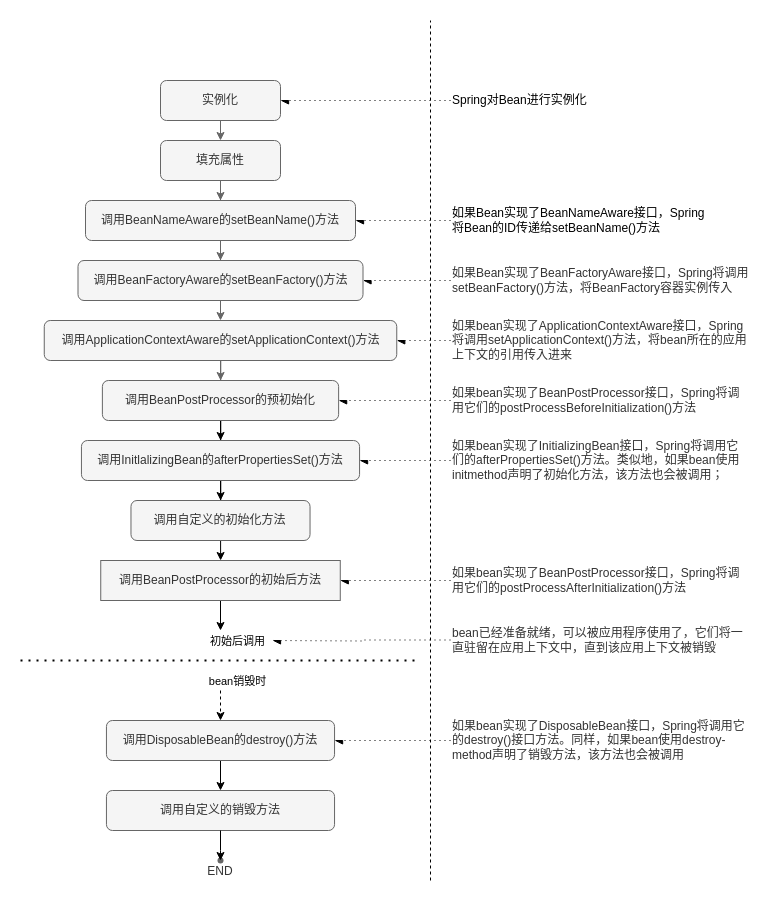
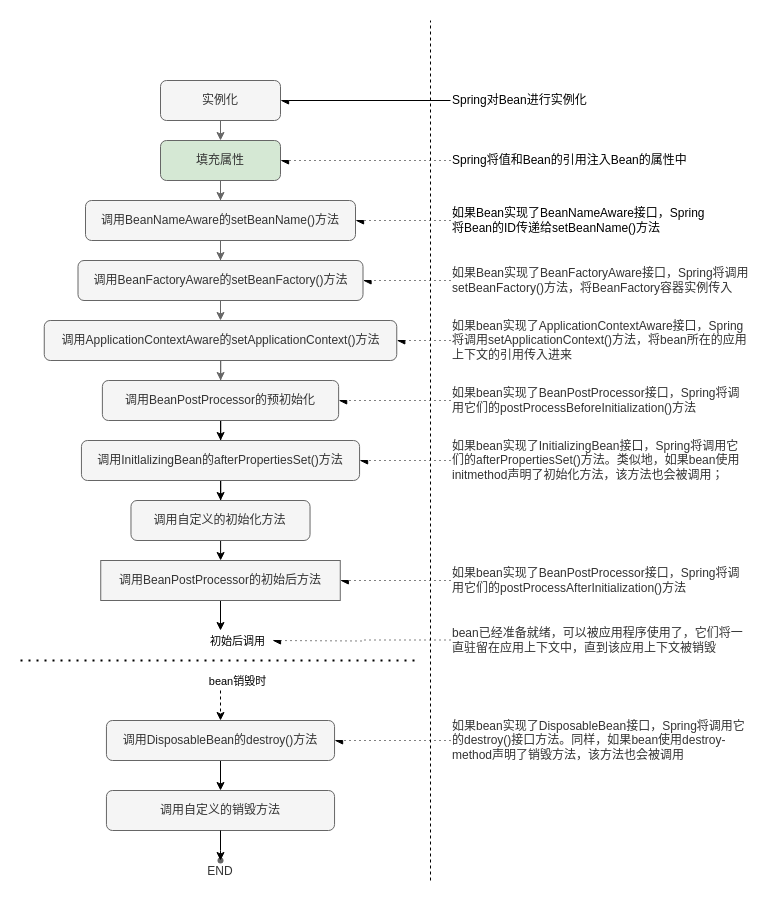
- <mxCell id="28" style="edgeStyle=orthogonalEdgeStyle;rounded=0;orthogonalLoop=1;jettySize=auto;html=1;entryX=1;entryY=0.5;entryDx=0;entryDy=0;dashed=1;dashPattern=1 4;endArrow=async;endFill=1;" parent="1" source="29" target="3" edge="1"><mxGeometry relative="1" as="geometry" /></mxCell>
+ <mxCell id="28" style="edgeStyle=orthogonalEdgeStyle;rounded=0;orthogonalLoop=1;jettySize=auto;html=1;entryX=1;entryY=0.5;entryDx=0;entryDy=0;dashed=0;dashPattern=1 4;endArrow=async;endFill=1;" parent="1" source="29" target="3" edge="1"><mxGeometry relative="1" as="geometry" /></mxCell>
- <mxCell id="5" value="填充属性" style="rounded=1;whiteSpace=wrap;html=1;fontSize=12;glass=0;strokeWidth=1;shadow=0;fillColor=#f5f5f5;fontColor=#333333;strokeColor=#666666;" parent="1" vertex="1"><mxGeometry x="160.01" y="140" width="120" height="40" as="geometry" /></mxCell>
+ <mxCell id="5" value="填充属性" style="rounded=1;whiteSpace=wrap;html=1;fontSize=12;glass=0;strokeWidth=1;shadow=0;fillColor=#d5e8d4;fontColor=#333333;strokeColor=#666666;" parent="1" vertex="1"><mxGeometry x="160.01" y="140" width="120" height="40" as="geometry" /></mxCell>
+ <mxCell id="31" style="edgeStyle=orthogonalEdgeStyle;rounded=0;orthogonalLoop=1;jettySize=auto;html=1;dashed=1;dashPattern=1 4;endArrow=async;endFill=1;" parent="1" source="30" target="5" edge="1"><mxGeometry relative="1" as="geometry"><mxPoint x="490.01" y="110" as="sourcePoint" /><mxPoint x="280.01" y="110" as="targetPoint" /></mxGeometry></mxCell>
+ <mxCell id="30" value="Spring将值和Bean的引用注入Bean的属性中" style="text;html=1;align=left;verticalAlign=middle;whiteSpace=wrap;rounded=0;labelBackgroundColor=none;" parent="1" vertex="1"><mxGeometry x="450.01" y="152.5" width="240" height="15" as="geometry" /></mxCell>
